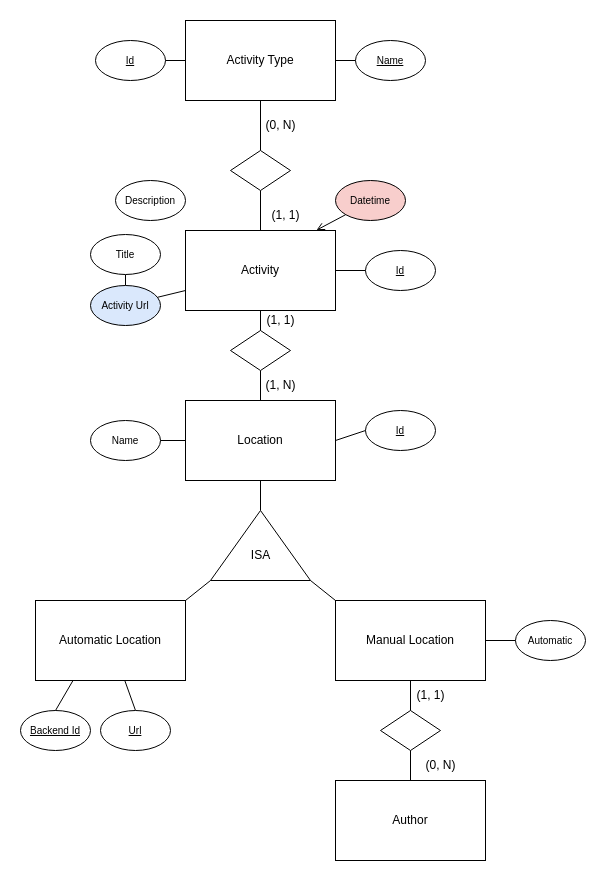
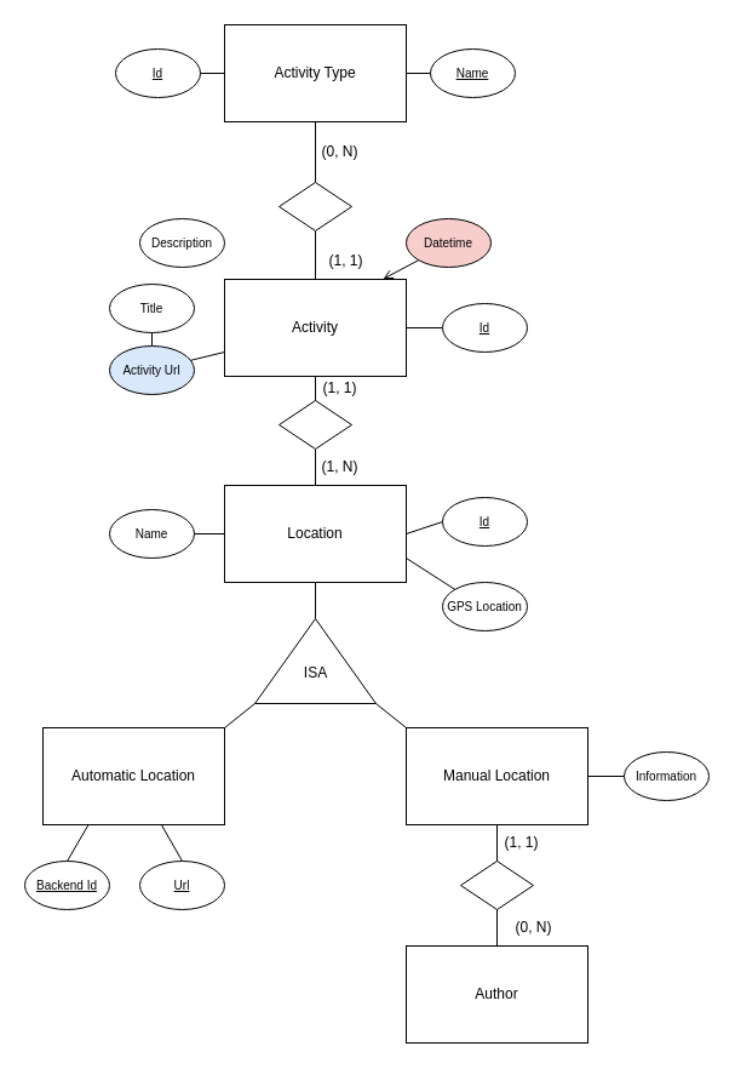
+ <mxCell id="52" value="" style="endArrow=none;html=1;rounded=0;entryX=0;entryY=0;entryDx=0;entryDy=0;exitX=1;exitY=0.75;exitDx=0;exitDy=0;" parent="1" source="21" target="51" edge="1"><mxGeometry width="50" height="50" relative="1" as="geometry"><mxPoint x="85" y="570" as="sourcePoint" /><mxPoint x="135" y="520" as="targetPoint" /></mxGeometry></mxCell>
+ <mxCell id="51" value="&lt;span style=&quot;font-size: 10px;&quot;&gt;GPS Location&lt;/span&gt;" style="ellipse;whiteSpace=wrap;html=1;" parent="1" vertex="1"><mxGeometry x="365" y="480" width="70" height="40" as="geometry" /></mxCell>
- <mxCell id="49" value="&lt;font style=&quot;font-size: 10px;&quot;&gt;Automatic&lt;/font&gt;" style="ellipse;whiteSpace=wrap;html=1;" parent="1" vertex="1"><mxGeometry x="515" y="620" width="70" height="40" as="geometry" /></mxCell>
+ <mxCell id="49" value="&lt;font style=&quot;font-size: 10px;&quot;&gt;Information&lt;/font&gt;" style="ellipse;whiteSpace=wrap;html=1;" parent="1" vertex="1"><mxGeometry x="515" y="620" width="70" height="40" as="geometry" /></mxCell>
- <mxCell id="42" value="&lt;font style=&quot;font-size: 10px;&quot;&gt;&lt;u&gt;Url&lt;/u&gt;&lt;/font&gt;" style="ellipse;whiteSpace=wrap;html=1;" parent="1" vertex="1"><mxGeometry x="100" y="710" width="70" height="40" as="geometry" /></mxCell>
+ <mxCell id="42" value="&lt;font style=&quot;font-size: 10px;&quot;&gt;&lt;u&gt;Url&lt;/u&gt;&lt;/font&gt;" style="ellipse;whiteSpace=wrap;html=1;" parent="1" vertex="1"><mxGeometry x="115" y="710" width="70" height="40" as="geometry" /></mxCell>
